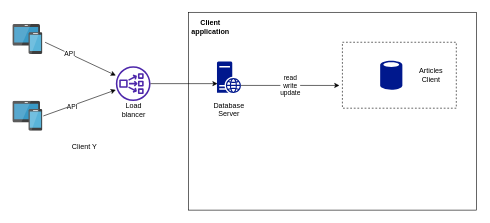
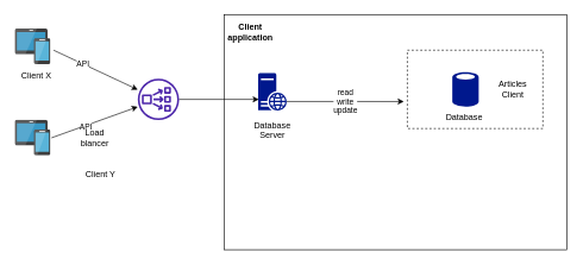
+ <mxCell id="16" value="Client X" style="text;html=1;strokeColor=none;fillColor=none;align=center;verticalAlign=middle;whiteSpace=wrap;rounded=0;" vertex="1" parent="1"><mxGeometry x="20" y="90" width="60" height="32" as="geometry" /></mxCell>
+ <mxCell id="7" value="Database" style="text;html=1;strokeColor=none;fillColor=none;align=center;verticalAlign=middle;whiteSpace=wrap;rounded=0;" parent="1" vertex="1"><mxGeometry x="620" y="150" width="60" height="30" as="geometry" /></mxCell>
- <mxCell id="17" value="Load blancer" style="text;html=1;strokeColor=none;fillColor=none;align=center;verticalAlign=middle;whiteSpace=wrap;rounded=0;" vertex="1" parent="1"><mxGeometry x="192" y="168" width="60" height="30" as="geometry" /></mxCell>
+ <mxCell id="17" value="Load blancer" style="text;html=1;strokeColor=none;fillColor=none;align=center;verticalAlign=middle;whiteSpace=wrap;rounded=0;" vertex="1" parent="1"><mxGeometry x="102" y="178" width="60" height="30" as="geometry" /></mxCell>
